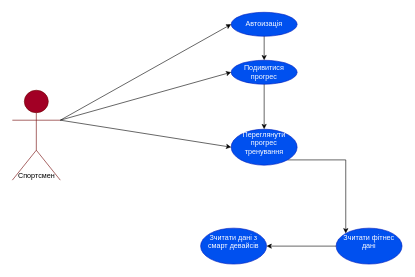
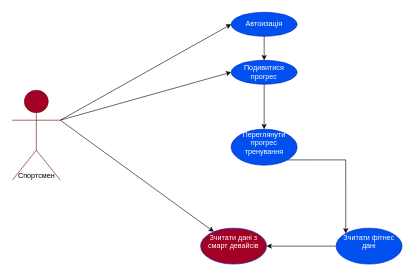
- <mxCell id="8" value="" style="endArrow=classic;html=1;rounded=0;exitX=1;exitY=0.333;exitDx=0;exitDy=0;exitPerimeter=0;entryX=0;entryY=0.5;entryDx=0;entryDy=0;" parent="1" source="2" target="5" edge="1"><mxGeometry width="50" height="50" relative="1" as="geometry"><mxPoint x="320" y="290" as="sourcePoint" /><mxPoint x="370" y="240" as="targetPoint" /></mxGeometry></mxCell>
+ <mxCell id="8" value="" style="endArrow=classic;html=1;rounded=0;exitX=1;exitY=0.333;exitDx=0;exitDy=0;exitPerimeter=0;" parent="1" source="2" target="7" edge="1"><mxGeometry width="50" height="50" relative="1" as="geometry"><mxPoint x="320" y="290" as="sourcePoint" /><mxPoint x="370" y="240" as="targetPoint" /></mxGeometry></mxCell>
- <mxCell id="7" value="&lt;div&gt;Зчитати дані з смарт девайсів&lt;/div&gt;&lt;div&gt;&lt;br&gt;&lt;/div&gt;" style="ellipse;whiteSpace=wrap;html=1;fillColor=#0050ef;fontColor=#ffffff;strokeColor=#001DBC;" parent="1" vertex="1"><mxGeometry x="334" y="380" width="110" height="60" as="geometry" /></mxCell>
+ <mxCell id="7" value="&lt;div&gt;Зчитати дані з смарт девайсів&lt;/div&gt;&lt;div&gt;&lt;br&gt;&lt;/div&gt;" style="ellipse;whiteSpace=wrap;html=1;fillColor=#a20025;fontColor=#ffffff;strokeColor=#001DBC;" parent="1" vertex="1"><mxGeometry x="334" y="380" width="110" height="60" as="geometry" /></mxCell>
